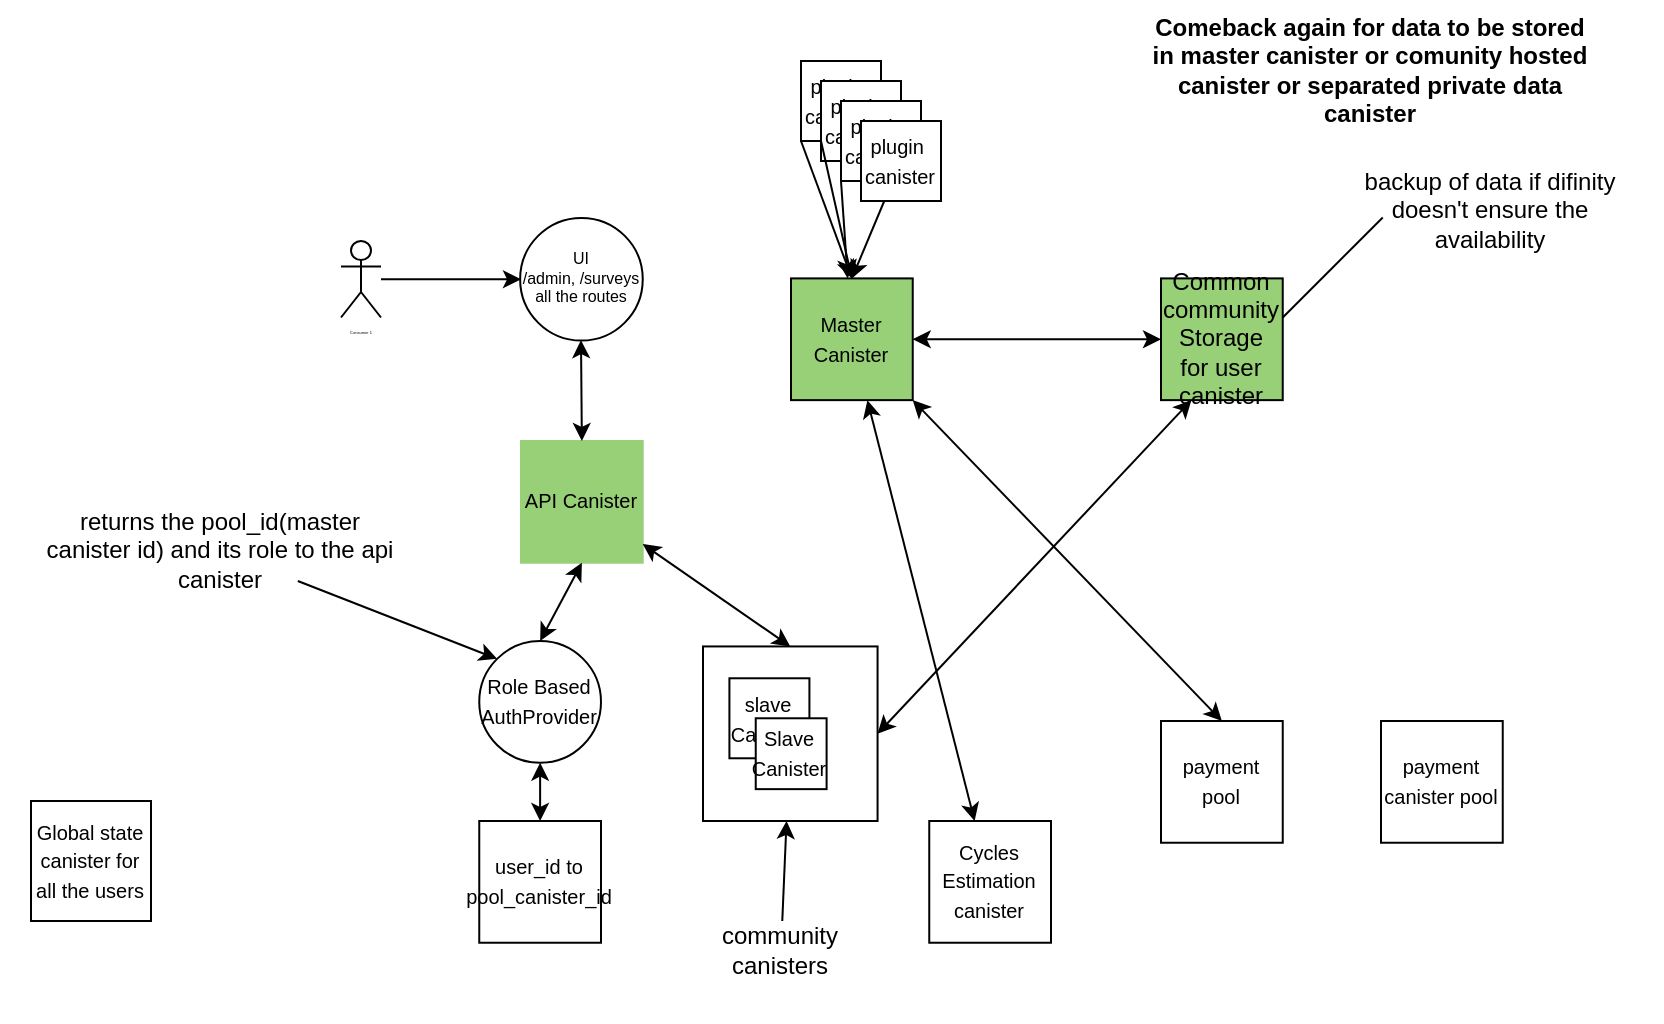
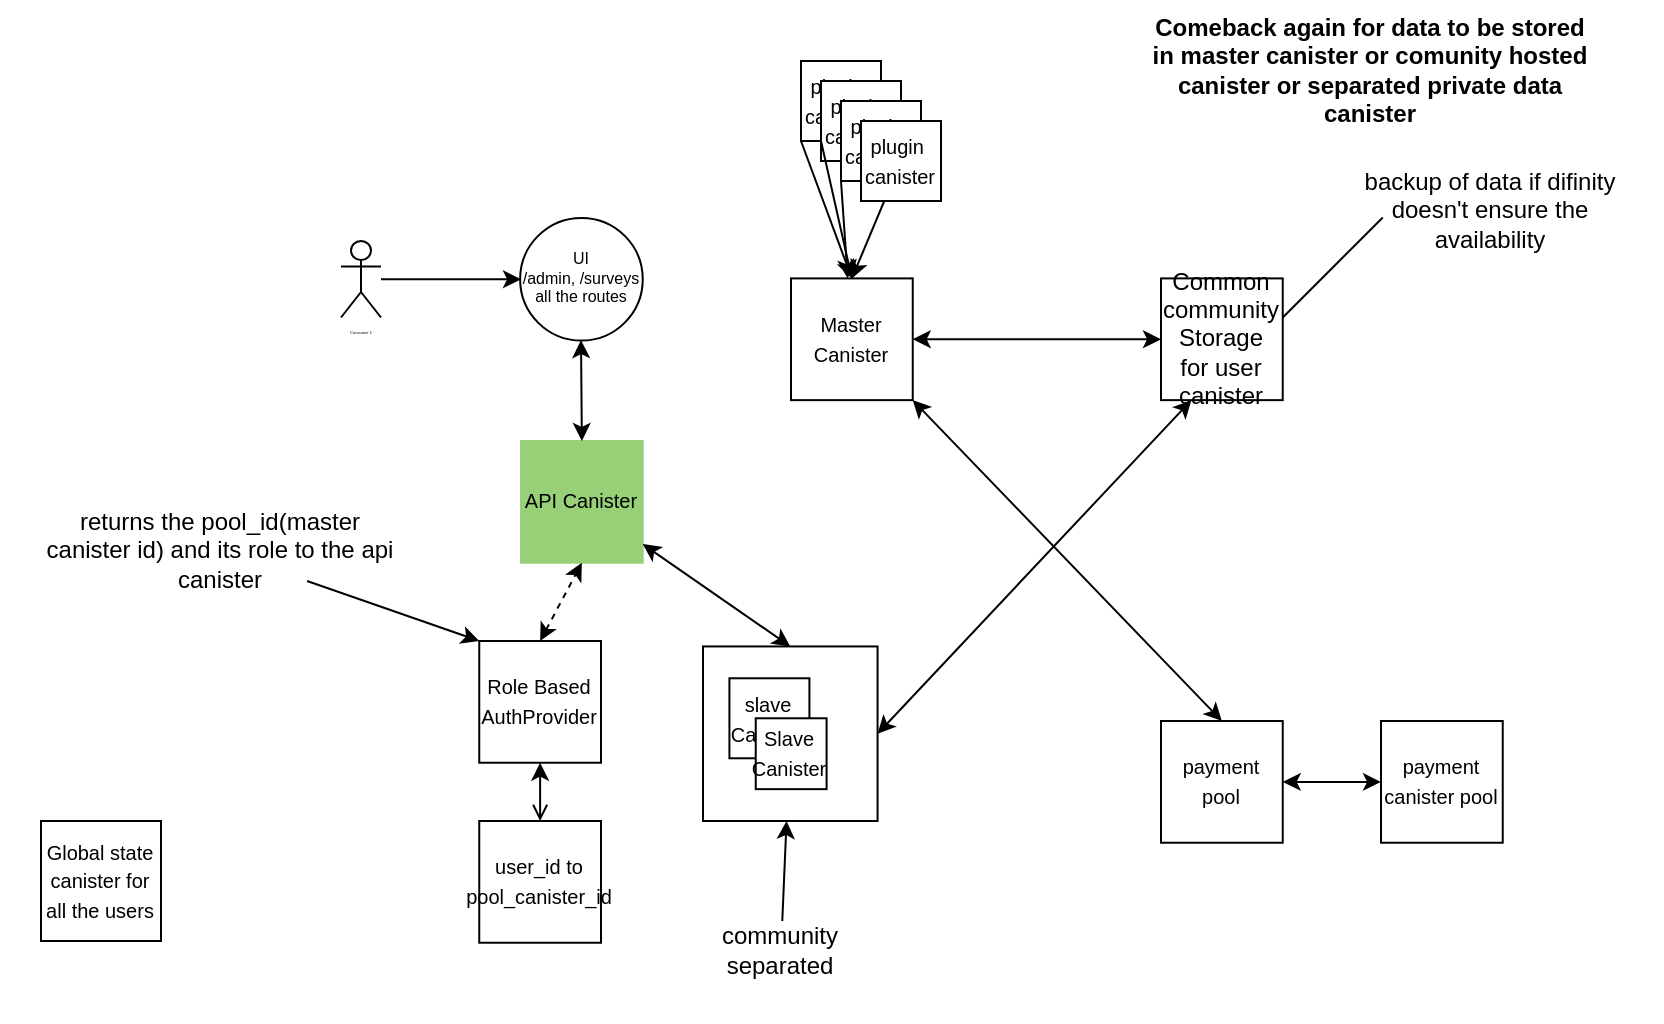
- <mxCell id="11" value="&lt;span style=&quot;font-size: 10px&quot;&gt;Master Canister&lt;/span&gt;" style="whiteSpace=wrap;html=1;aspect=fixed;fontSize=12;fillColor=#97d077;" vertex="1" parent="1"><mxGeometry x="395" y="138.7" width="60.87" height="60.87" as="geometry" /></mxCell>
+ <mxCell id="11" value="&lt;span style=&quot;font-size: 10px&quot;&gt;Master Canister&lt;/span&gt;" style="whiteSpace=wrap;html=1;aspect=fixed;fontSize=12;" vertex="1" parent="1"><mxGeometry x="395" y="138.7" width="60.87" height="60.87" as="geometry" /></mxCell>
- <mxCell id="28" value="Common community Storage for user&lt;br&gt;canister" style="whiteSpace=wrap;html=1;aspect=fixed;fillColor=#97d077;" vertex="1" parent="1"><mxGeometry x="580" y="138.7" width="60.87" height="60.87" as="geometry" /></mxCell>
+ <mxCell id="28" value="Common community Storage for user&lt;br&gt;canister" style="whiteSpace=wrap;html=1;aspect=fixed;" vertex="1" parent="1"><mxGeometry x="580" y="138.7" width="60.87" height="60.87" as="geometry" /></mxCell>
- <mxCell id="8" value="" style="endArrow=classic;startArrow=classic;html=1;rounded=0;fontSize=10;entryX=0.5;entryY=1;entryDx=0;entryDy=0;exitX=0.5;exitY=0;exitDx=0;exitDy=0;" edge="1" parent="1" source="22" target="4"><mxGeometry width="50" height="50" relative="1" as="geometry"><mxPoint x="190" y="350" as="sourcePoint" /><mxPoint x="240" y="300" as="targetPoint" /></mxGeometry></mxCell>
+ <mxCell id="8" value="" style="endArrow=classic;startArrow=classic;html=1;rounded=0;fontSize=10;entryX=0.5;entryY=1;entryDx=0;entryDy=0;exitX=0.5;exitY=0;exitDx=0;exitDy=0;dashed=1;" edge="1" parent="1" source="22" target="4"><mxGeometry width="50" height="50" relative="1" as="geometry"><mxPoint x="190" y="350" as="sourcePoint" /><mxPoint x="240" y="300" as="targetPoint" /></mxGeometry></mxCell>
- <mxCell id="36" value="" style="endArrow=classic;startArrow=classic;html=1;rounded=0;" edge="1" parent="1" source="24" target="11"><mxGeometry width="50" height="50" relative="1" as="geometry"><mxPoint x="370" y="360" as="sourcePoint" /><mxPoint x="420" y="310" as="targetPoint" /></mxGeometry></mxCell>
- <mxCell id="22" value="&lt;span style=&quot;font-size: 10px&quot;&gt;Role Based AuthProvider&lt;br&gt;&lt;/span&gt;" style="ellipse;whiteSpace=wrap;html=1;aspect=fixed;fontSize=12;" vertex="1" parent="1"><mxGeometry x="239.13" y="320" width="60.87" height="60.87" as="geometry" /></mxCell>
+ <mxCell id="22" value="&lt;span style=&quot;font-size: 10px&quot;&gt;Role Based AuthProvider&lt;br&gt;&lt;/span&gt;" style="whiteSpace=wrap;html=1;aspect=fixed;fontSize=12;" vertex="1" parent="1"><mxGeometry x="239.13" y="320" width="60.87" height="60.87" as="geometry" /></mxCell>
+ <mxCell id="13" value="" style="endArrow=classic;startArrow=classic;html=1;rounded=0;fontSize=8;" edge="1" parent="1" source="10" target="6"><mxGeometry width="50" height="50" relative="1" as="geometry"><mxPoint x="847.5" y="469.13" as="sourcePoint" /><mxPoint x="927.5" y="449.13" as="targetPoint" /></mxGeometry></mxCell>
- <mxCell id="23" value="" style="endArrow=classic;startArrow=classic;html=1;rounded=0;fontSize=8;entryX=0.5;entryY=0;entryDx=0;entryDy=0;exitX=0.5;exitY=1;exitDx=0;exitDy=0;" edge="1" parent="1" source="22" target="7"><mxGeometry width="50" height="50" relative="1" as="geometry"><mxPoint x="190" y="420" as="sourcePoint" /><mxPoint x="240" y="370" as="targetPoint" /></mxGeometry></mxCell>
+ <mxCell id="23" value="" style="endArrow=open;startArrow=classic;html=1;rounded=0;fontSize=8;entryX=0.5;entryY=0;entryDx=0;entryDy=0;exitX=0.5;exitY=1;exitDx=0;exitDy=0;" edge="1" parent="1" source="22" target="7"><mxGeometry width="50" height="50" relative="1" as="geometry"><mxPoint x="190" y="420" as="sourcePoint" /><mxPoint x="240" y="370" as="targetPoint" /></mxGeometry></mxCell>
- <mxCell id="37" value="&lt;span style=&quot;font-size: 10px&quot;&gt;Global state canister for all the users&lt;br&gt;&lt;/span&gt;" style="whiteSpace=wrap;html=1;aspect=fixed;fontSize=12;" vertex="1" parent="1"><mxGeometry x="15" y="400" width="60" height="60" as="geometry" /></mxCell>
+ <mxCell id="37" value="&lt;span style=&quot;font-size: 10px&quot;&gt;Global state canister for all the users&lt;br&gt;&lt;/span&gt;" style="whiteSpace=wrap;html=1;aspect=fixed;fontSize=12;" vertex="1" parent="1"><mxGeometry x="20" y="410" width="60" height="60" as="geometry" /></mxCell>
- <mxCell id="24" value="&lt;span style=&quot;font-size: 10px&quot;&gt;Cycles Estimation canister&lt;/span&gt;" style="whiteSpace=wrap;html=1;aspect=fixed;fontSize=12;" vertex="1" parent="1"><mxGeometry x="464.13" y="410" width="60.87" height="60.87" as="geometry" /></mxCell>
- <mxCell id="39" value="community canisters" style="text;html=1;strokeColor=none;fillColor=none;align=center;verticalAlign=middle;whiteSpace=wrap;rounded=0;" vertex="1" parent="1"><mxGeometry x="360" y="460" width="60" height="30" as="geometry" /></mxCell>
+ <mxCell id="39" value="community separated" style="text;html=1;strokeColor=none;fillColor=none;align=center;verticalAlign=middle;whiteSpace=wrap;rounded=0;" vertex="1" parent="1"><mxGeometry x="360" y="460" width="60" height="30" as="geometry" /></mxCell>
